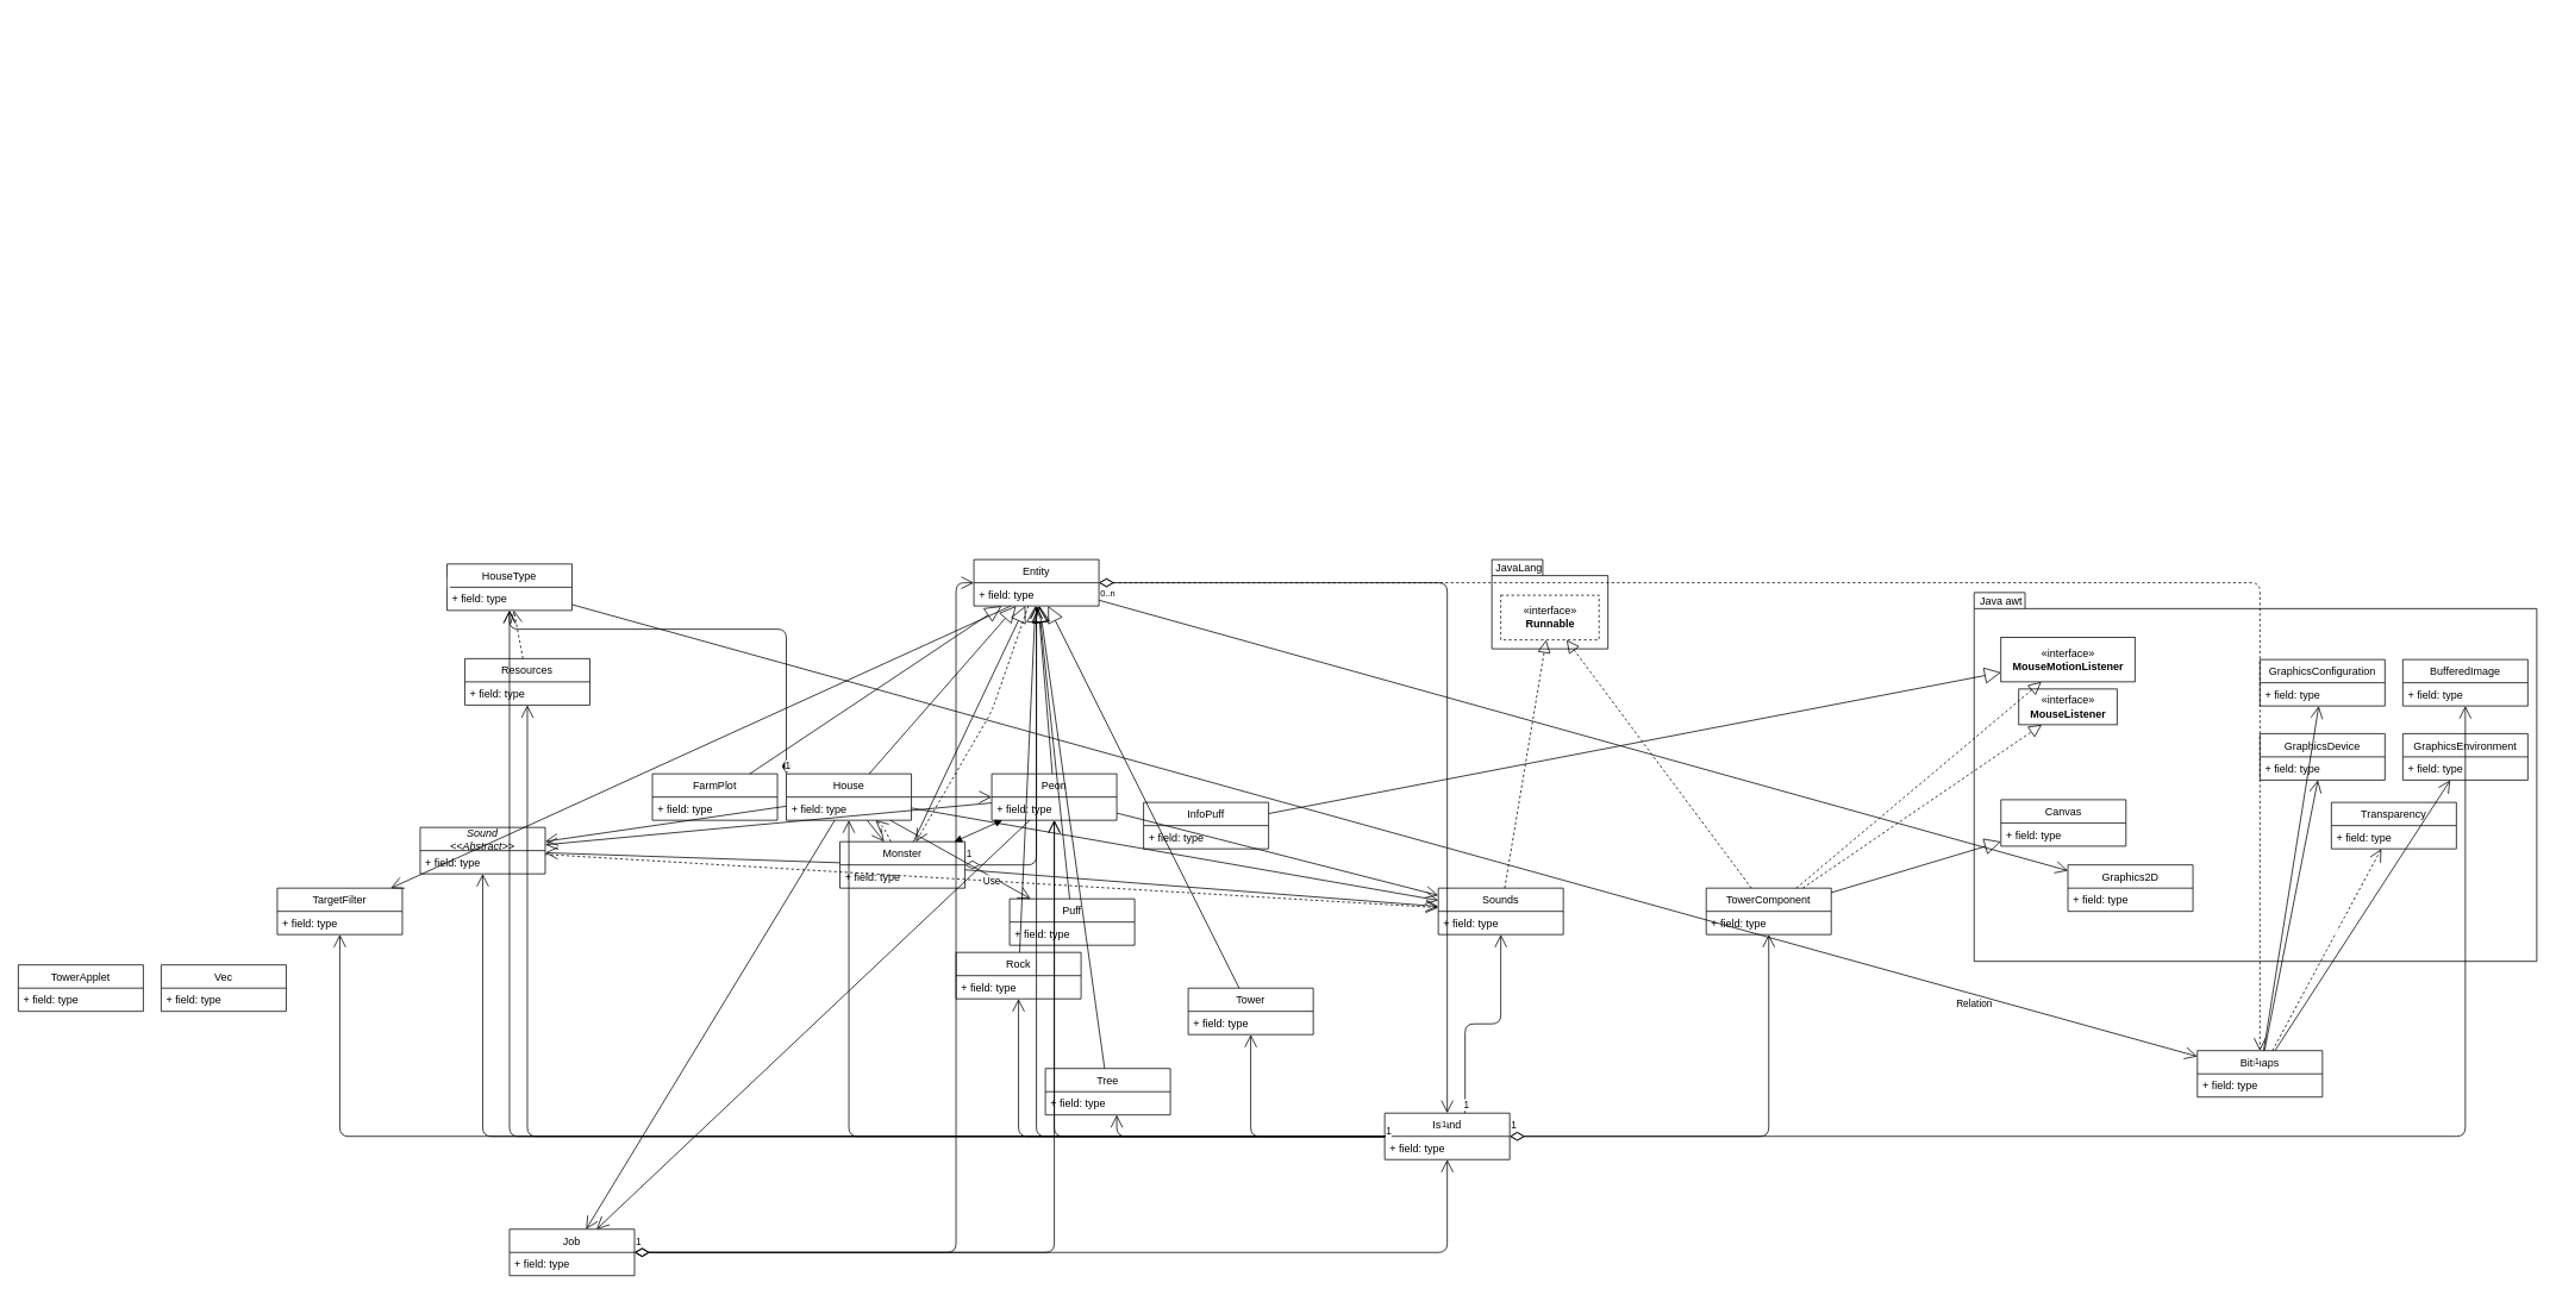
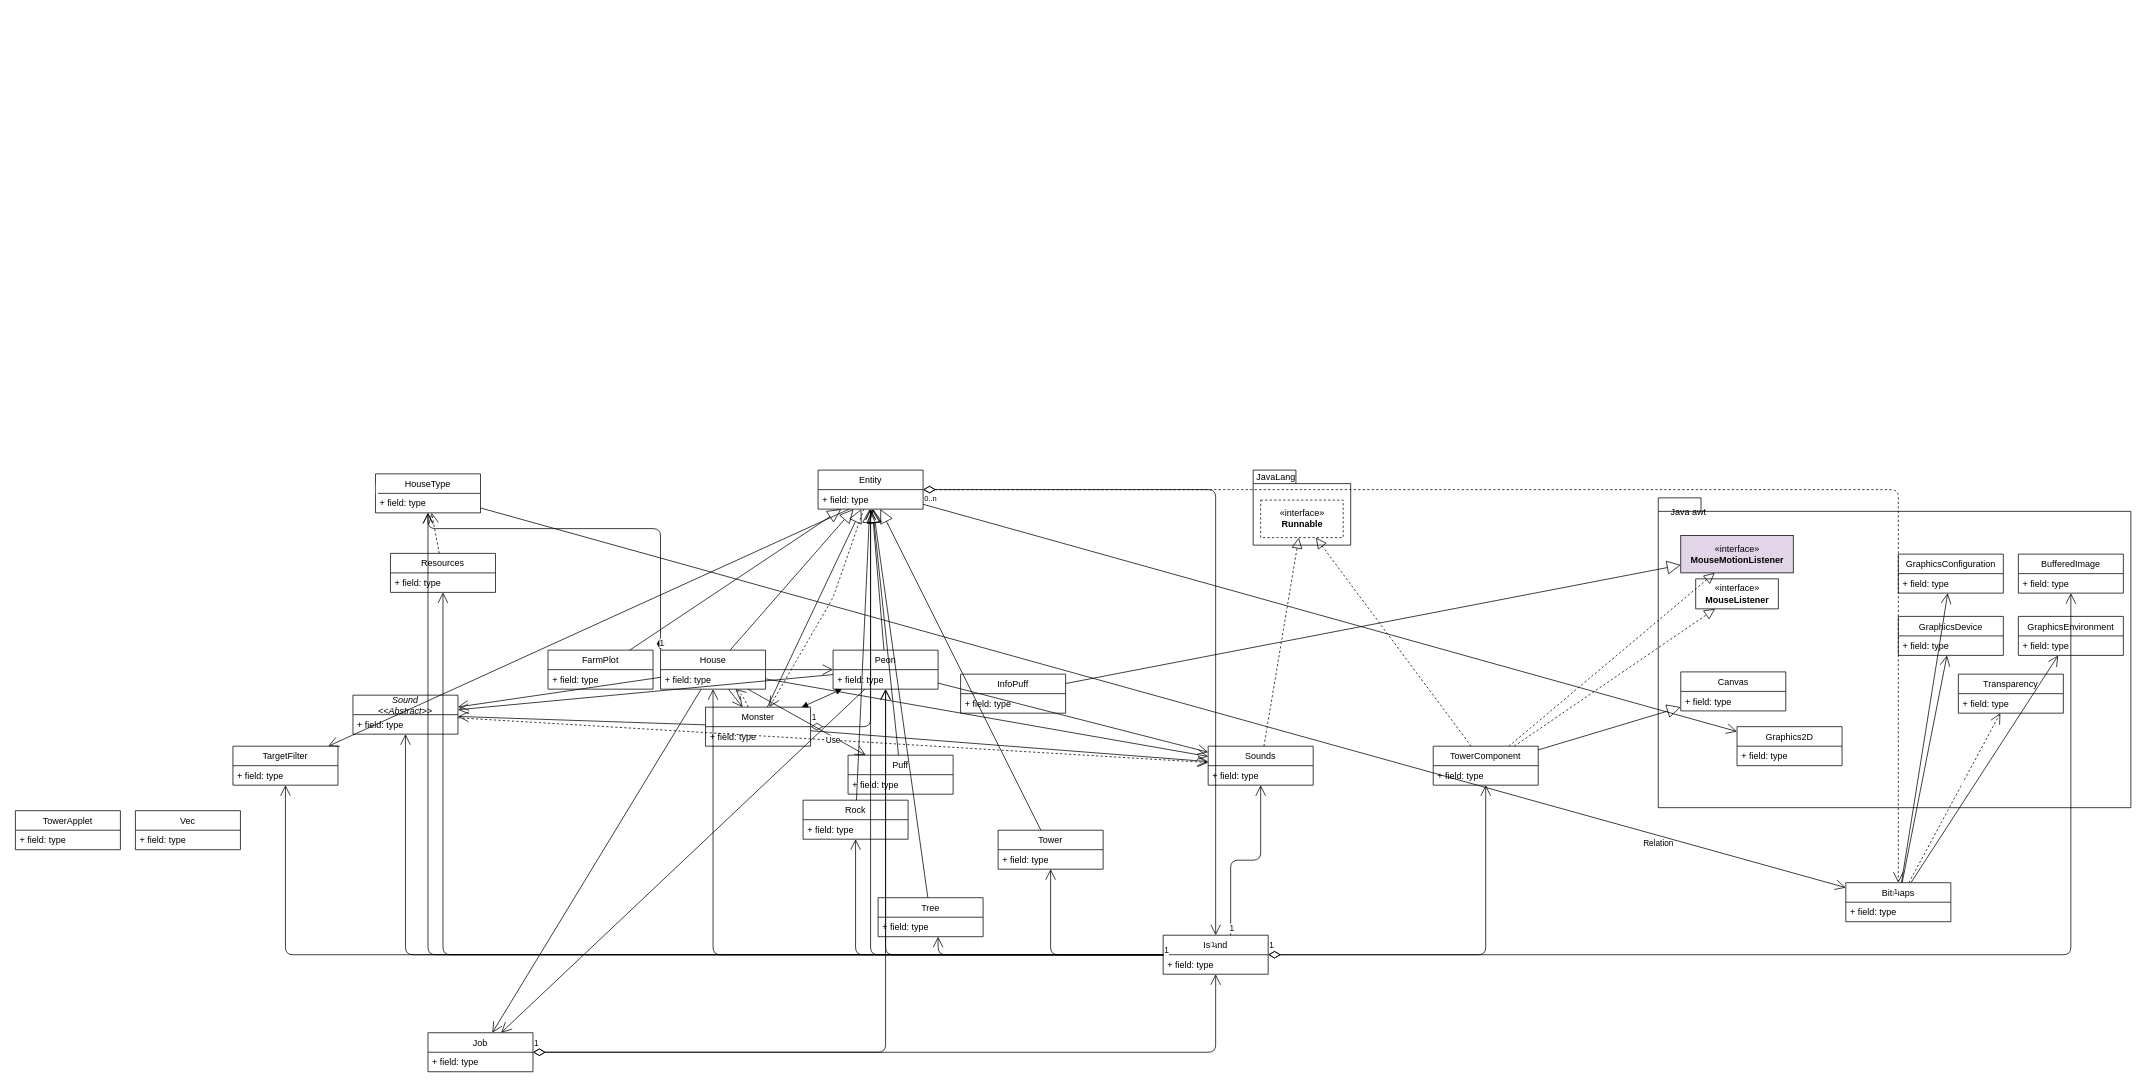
- <mxCell id="61" value="Java awt" style="text;html=1;align=center;verticalAlign=middle;resizable=0;points=[];;autosize=1;" vertex="1" parent="1"><mxGeometry x="2210" y="57" width="60" height="20" as="geometry" /></mxCell>
+ <mxCell id="61" value="Java awt" style="text;html=1;align=center;verticalAlign=middle;resizable=0;points=[];;autosize=1;" vertex="1" parent="1"><mxGeometry x="2220" y="67" width="60" height="20" as="geometry" /></mxCell>
- <mxCell id="58" value="«interface»&lt;br&gt;&lt;b&gt;MouseMotionListener&lt;/b&gt;" style="html=1;" vertex="1" parent="1"><mxGeometry x="2240" y="107" width="150" height="50" as="geometry" /></mxCell>
+ <mxCell id="58" value="«interface»&lt;br&gt;&lt;b&gt;MouseMotionListener&lt;/b&gt;" style="html=1;fillColor=#e1d5e7;" vertex="1" parent="1"><mxGeometry x="2240" y="107" width="150" height="50" as="geometry" /></mxCell>
- <mxCell id="116" value="1" style="endArrow=open;html=1;endSize=12;startArrow=diamondThin;startSize=14;startFill=0;edgeStyle=orthogonalEdgeStyle;align=left;verticalAlign=bottom;strokeWidth=1;" edge="1" parent="1" source="18" target="4"><mxGeometry x="-1" y="3" relative="1" as="geometry"><mxPoint x="820" y="850" as="sourcePoint" /><mxPoint x="1730" y="746" as="targetPoint" /><Array as="points"><mxPoint x="1070" y="796" /><mxPoint x="1070" y="46" /></Array></mxGeometry></mxCell>
